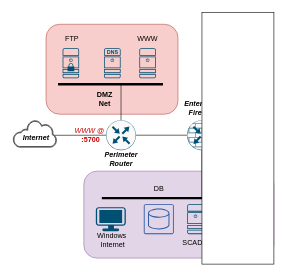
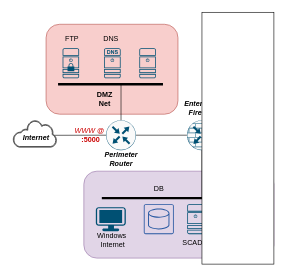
+ <mxCell id="18" value="DNS" style="text;html=1;align=center;verticalAlign=middle;resizable=0;points=[];autosize=1;strokeColor=none;fillColor=none;" parent="1" vertex="1"><mxGeometry x="159" y="50" width="50" height="30" as="geometry" /></mxCell>
- <mxCell id="19" value="WWW" style="text;html=1;align=center;verticalAlign=middle;resizable=0;points=[];autosize=1;strokeColor=none;fillColor=none;" parent="1" vertex="1"><mxGeometry x="215.33" y="50" width="60" height="30" as="geometry" /></mxCell>
- <mxCell id="33" value="&lt;font style=&quot;color: rgb(204, 0, 0);&quot;&gt;&lt;i style=&quot;&quot;&gt;WWW&lt;/i&gt;&amp;nbsp;&lt;span style=&quot;background-color: transparent;&quot;&gt;@&amp;nbsp;&lt;/span&gt;&lt;/font&gt;&lt;div&gt;&lt;span style=&quot;background-color: transparent;&quot;&gt;&lt;font style=&quot;color: rgb(204, 0, 0);&quot;&gt;&lt;b style=&quot;&quot;&gt;:5700&lt;/b&gt;&lt;/font&gt;&lt;/span&gt;&lt;/div&gt;" style="text;html=1;align=center;verticalAlign=middle;resizable=0;points=[];autosize=1;strokeColor=none;fillColor=none;" parent="1" vertex="1"><mxGeometry x="109.83" y="205" width="80" height="40" as="geometry" /></mxCell>
+ <mxCell id="33" value="&lt;font style=&quot;color: rgb(204, 0, 0);&quot;&gt;&lt;i style=&quot;&quot;&gt;WWW&lt;/i&gt;&amp;nbsp;&lt;span style=&quot;background-color: transparent;&quot;&gt;@&amp;nbsp;&lt;/span&gt;&lt;/font&gt;&lt;div&gt;&lt;span style=&quot;background-color: transparent;&quot;&gt;&lt;font style=&quot;color: rgb(204, 0, 0);&quot;&gt;&lt;b style=&quot;&quot;&gt;:5000&lt;/b&gt;&lt;/font&gt;&lt;/span&gt;&lt;/div&gt;" style="text;html=1;align=center;verticalAlign=middle;resizable=0;points=[];autosize=1;strokeColor=none;fillColor=none;" parent="1" vertex="1"><mxGeometry x="109.83" y="205" width="80" height="40" as="geometry" /></mxCell>
